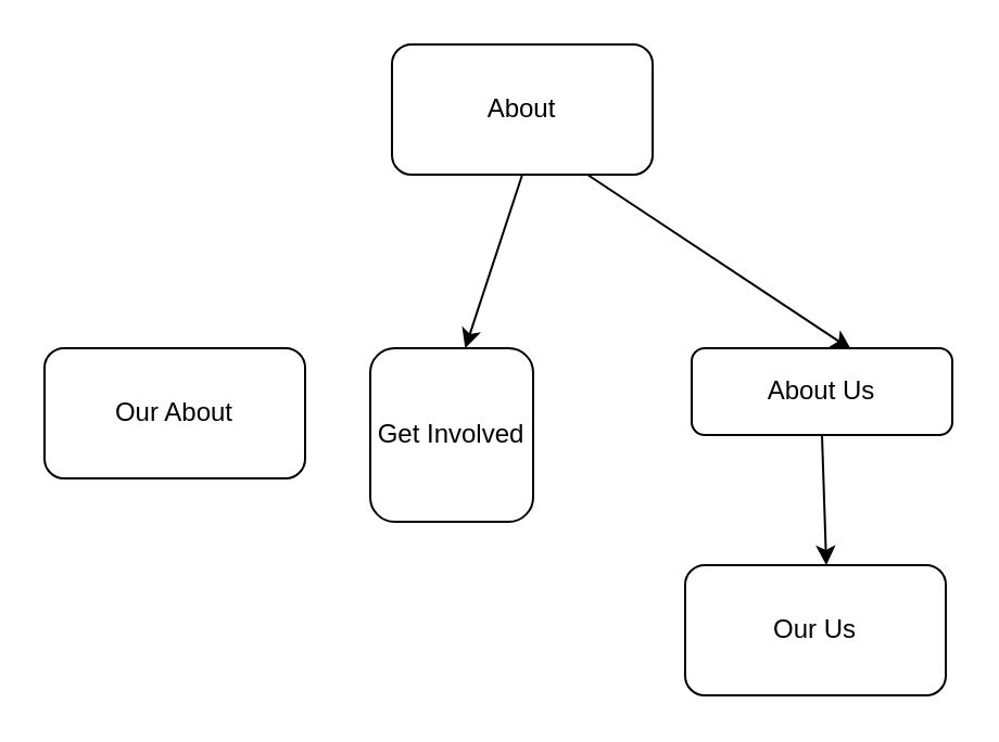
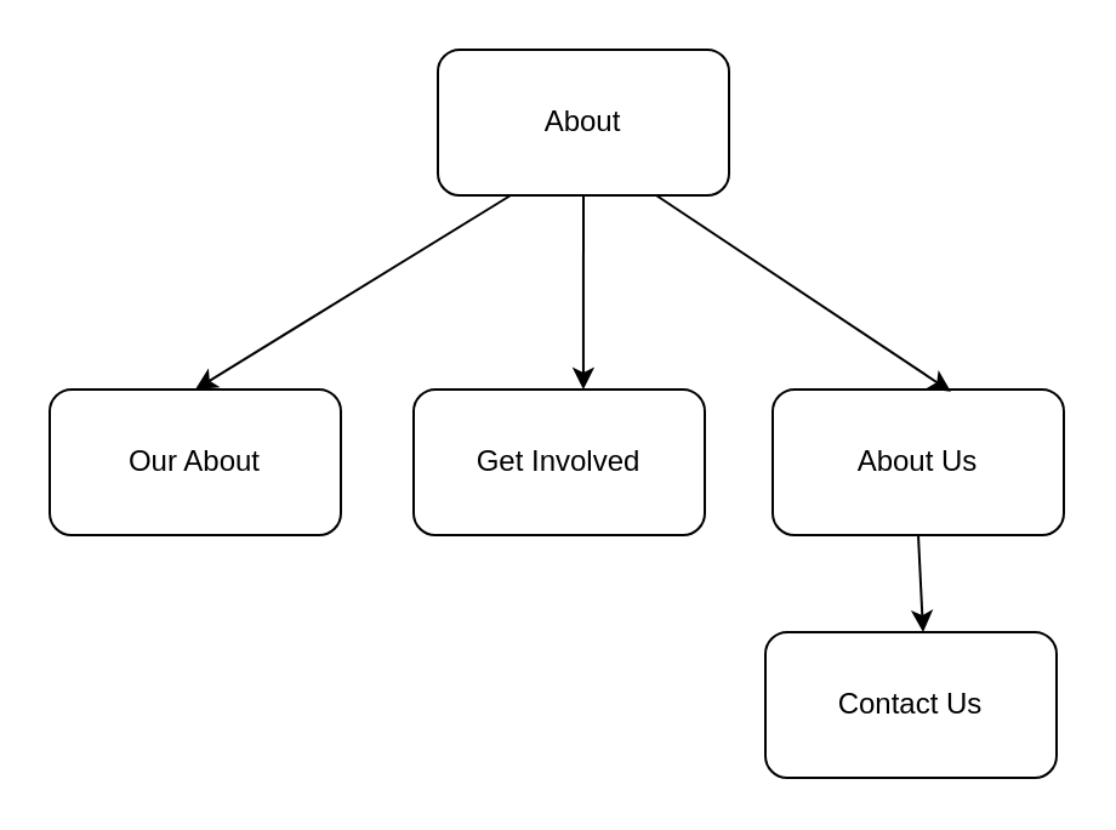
+ <mxCell id="8" value="" style="endArrow=classic;html=1;exitX=0.25;exitY=1;exitDx=0;exitDy=0;entryX=0.5;entryY=0;entryDx=0;entryDy=0;" edge="1" parent="1" source="2" target="3"><mxGeometry width="50" height="50" relative="1" as="geometry"><mxPoint x="220" y="90" as="sourcePoint" /><mxPoint x="149.96" y="170" as="targetPoint" /></mxGeometry></mxCell>
- <mxCell id="4" value="About Us" style="rounded=1;whiteSpace=wrap;html=1;" vertex="1" parent="1"><mxGeometry x="318" y="160" width="120" height="40" as="geometry" /></mxCell>
+ <mxCell id="4" value="About Us" style="rounded=1;whiteSpace=wrap;html=1;" vertex="1" parent="1"><mxGeometry x="318" y="160" width="120" height="60" as="geometry" /></mxCell>
- <mxCell id="5" value="Get Involved" style="rounded=1;whiteSpace=wrap;html=1;" vertex="1" parent="1"><mxGeometry x="170" y="160" width="75" height="80" as="geometry" /></mxCell>
+ <mxCell id="5" value="Get Involved" style="rounded=1;whiteSpace=wrap;html=1;" vertex="1" parent="1"><mxGeometry x="170" y="160" width="120" height="60" as="geometry" /></mxCell>
- <mxCell id="6" value="Our Us" style="rounded=1;whiteSpace=wrap;html=1;" vertex="1" parent="1"><mxGeometry x="315" y="260" width="120" height="60" as="geometry" /></mxCell>
+ <mxCell id="6" value="Contact Us" style="rounded=1;whiteSpace=wrap;html=1;" vertex="1" parent="1"><mxGeometry x="315" y="260" width="120" height="60" as="geometry" /></mxCell>
